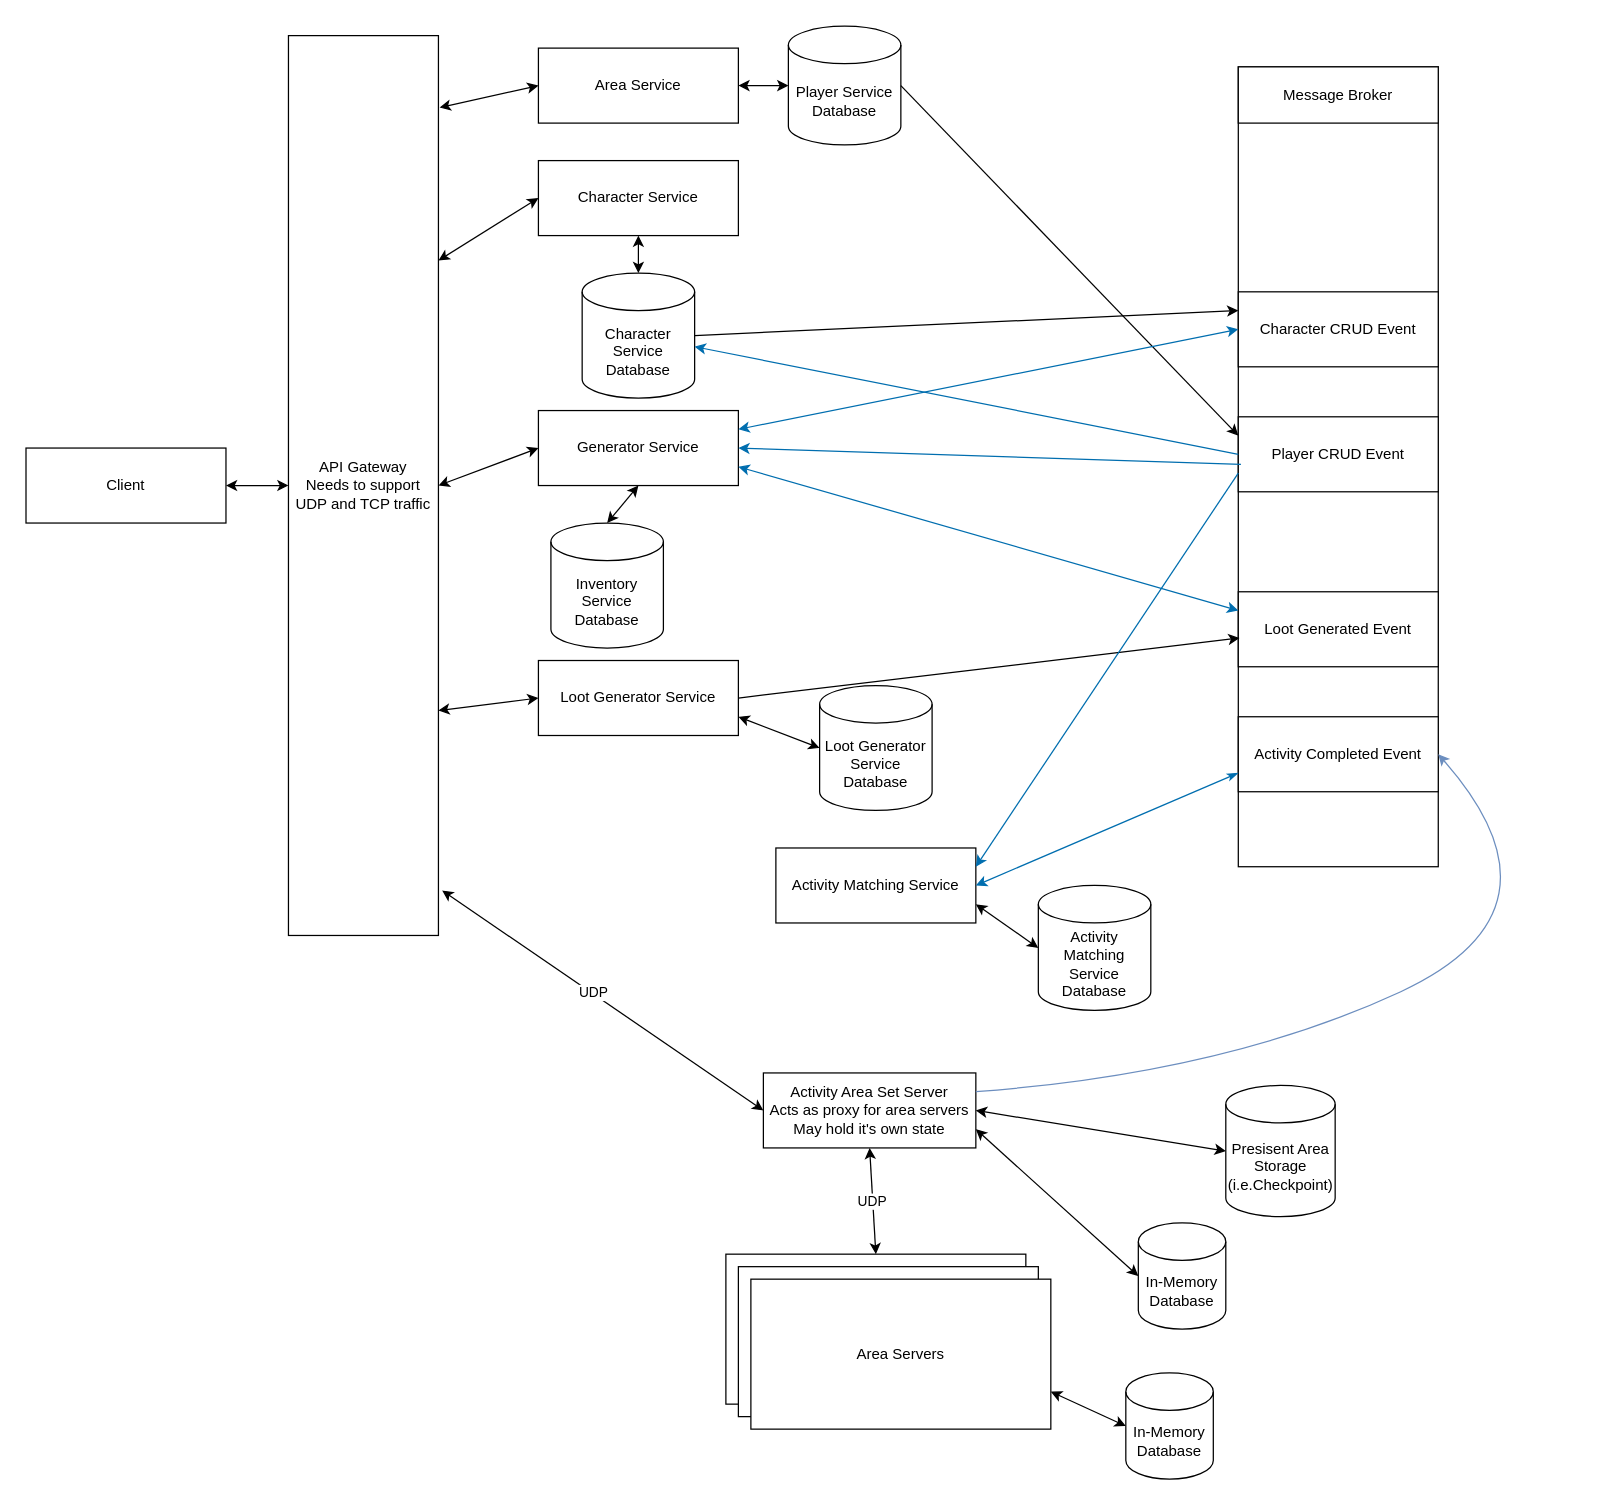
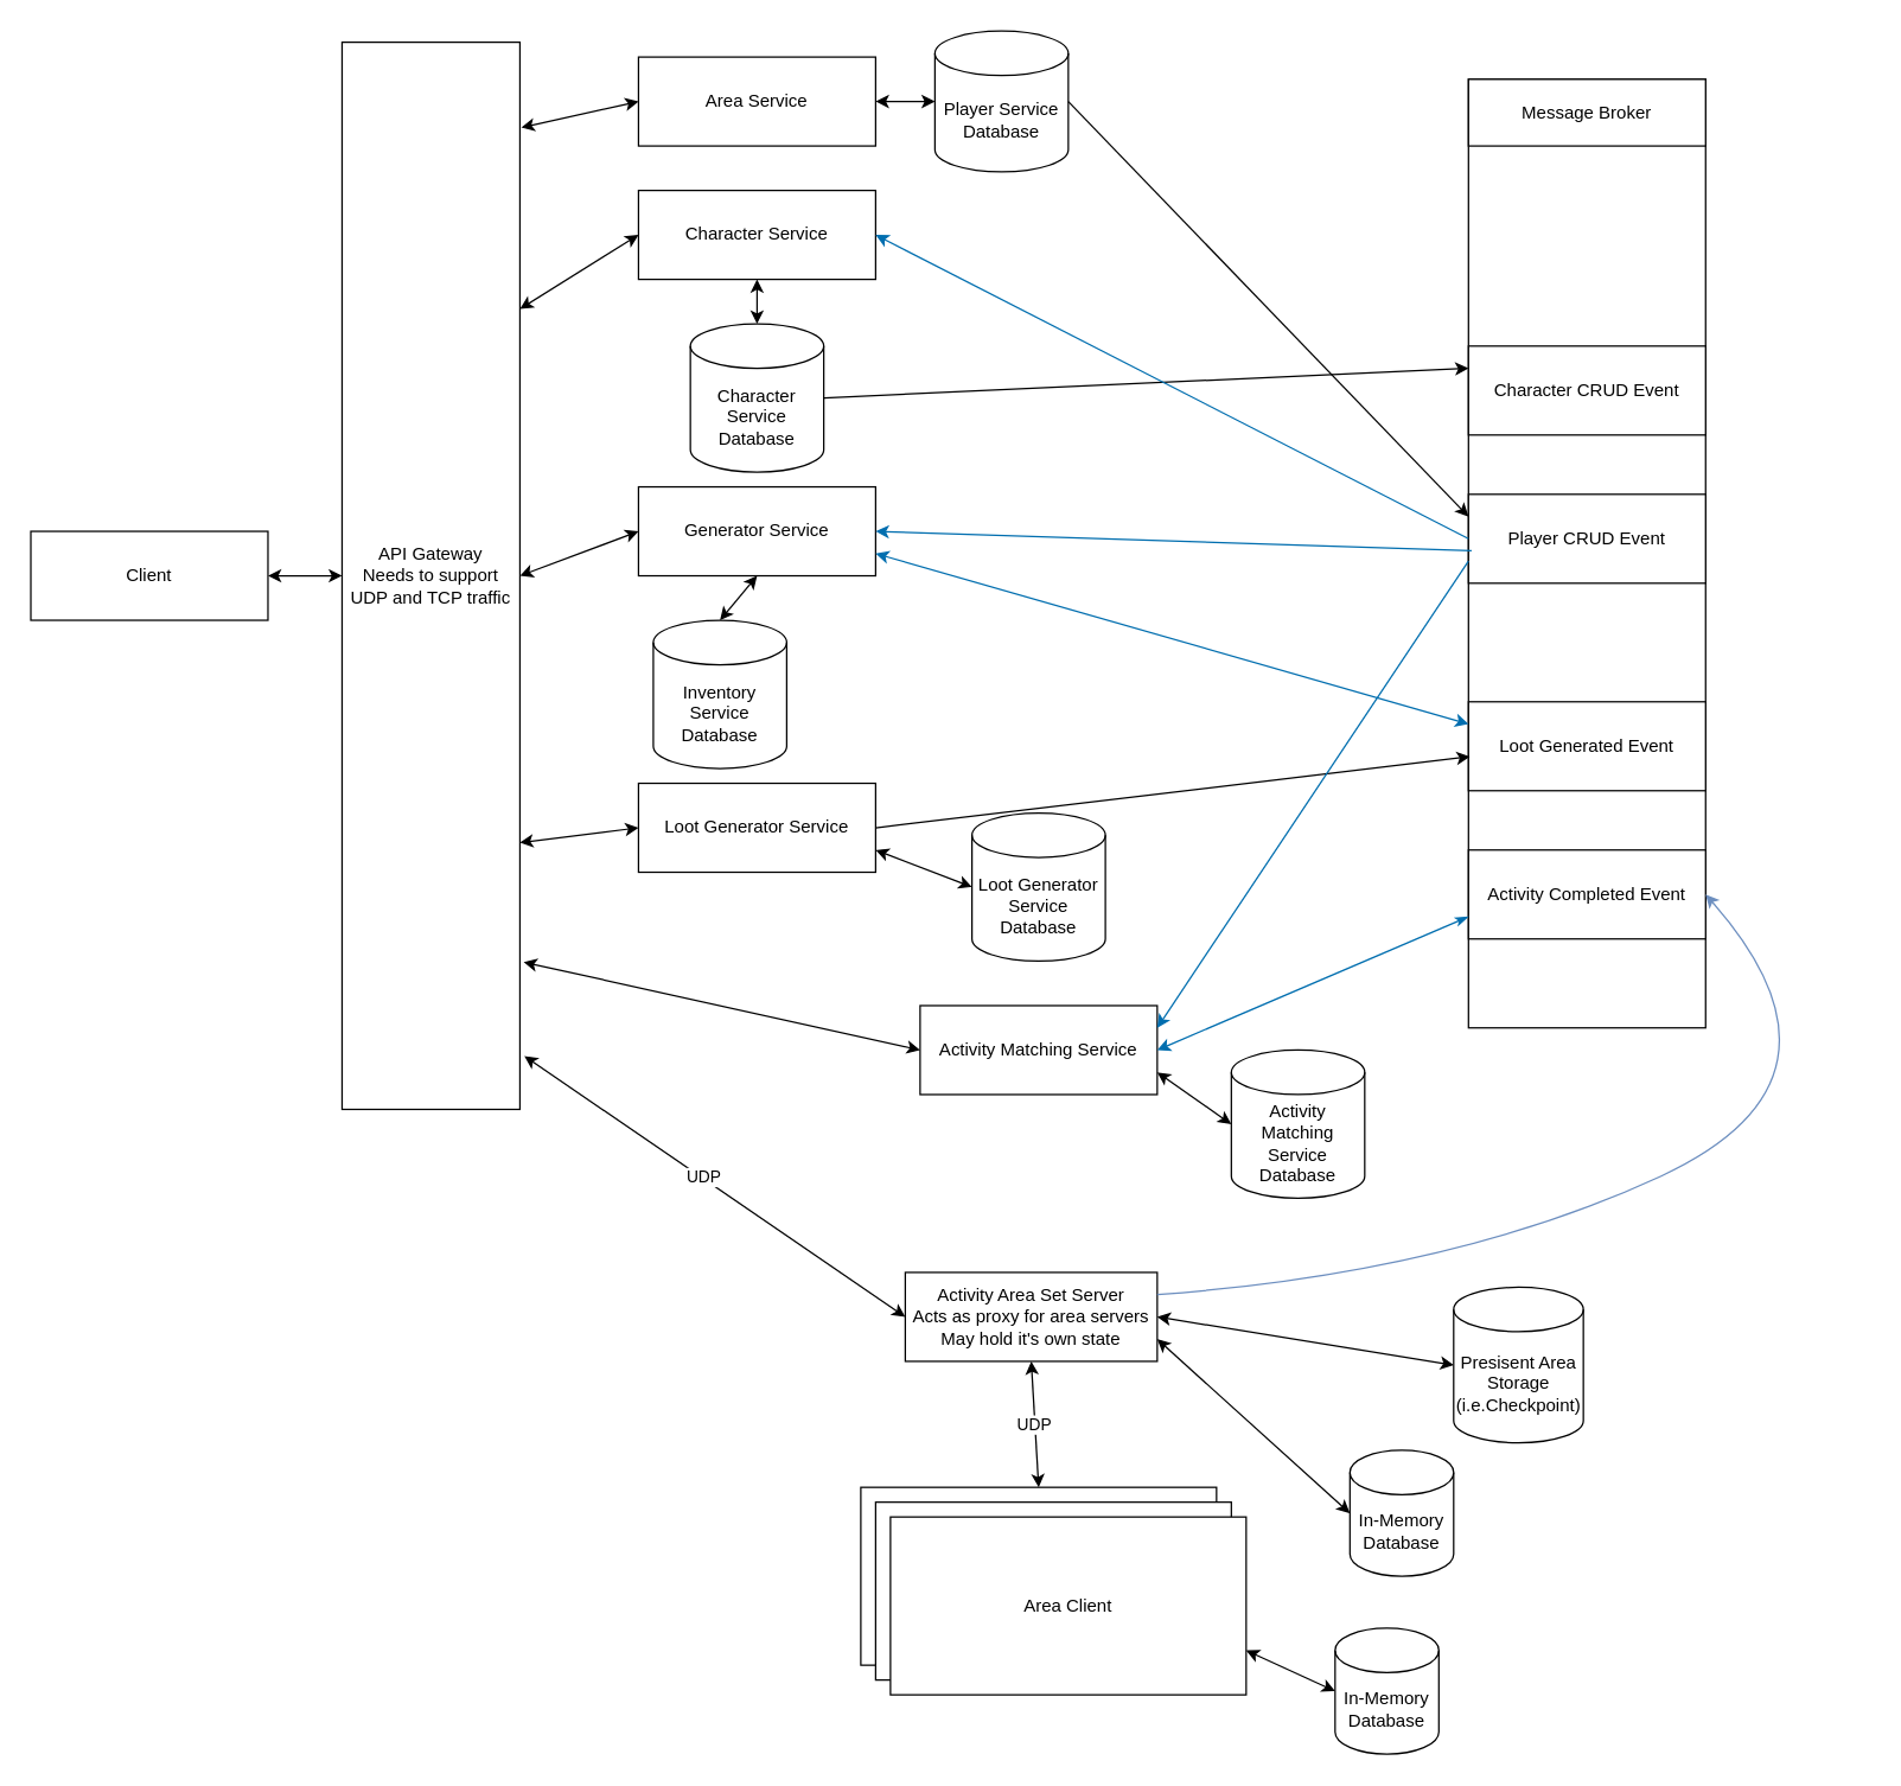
- <mxCell id="38" value="" style="endArrow=classic;html=1;rounded=0;fillColor=#1ba1e2;strokeColor=#006EAF;exitX=0;exitY=0.5;exitDx=0;exitDy=0;entryX=1;entryY=0.25;entryDx=0;entryDy=0;startArrow=classic;startFill=1;" edge="1" parent="1" source="7" target="15"><mxGeometry width="50" height="50" relative="1" as="geometry"><mxPoint x="910" y="238" as="sourcePoint" /><mxPoint x="730" y="373" as="targetPoint" /></mxGeometry></mxCell>
- <mxCell id="39" value="" style="endArrow=classic;html=1;rounded=0;exitX=0;exitY=0.5;exitDx=0;exitDy=0;fillColor=#1ba1e2;strokeColor=#006EAF;" edge="1" parent="1" source="8" target="20"><mxGeometry width="50" height="50" relative="1" as="geometry"><mxPoint x="670" y="448" as="sourcePoint" /><mxPoint x="720" y="398" as="targetPoint" /></mxGeometry></mxCell>
+ <mxCell id="39" value="" style="endArrow=classic;html=1;rounded=0;entryX=1;entryY=0.5;entryDx=0;entryDy=0;exitX=0;exitY=0.5;exitDx=0;exitDy=0;fillColor=#1ba1e2;strokeColor=#006EAF;" edge="1" parent="1" source="8" target="13"><mxGeometry width="50" height="50" relative="1" as="geometry"><mxPoint x="670" y="448" as="sourcePoint" /><mxPoint x="720" y="398" as="targetPoint" /></mxGeometry></mxCell>
+ <mxCell id="31" value="" style="endArrow=classic;startArrow=classic;html=1;rounded=0;entryX=0;entryY=0.5;entryDx=0;entryDy=0;exitX=1.021;exitY=0.862;exitDx=0;exitDy=0;exitPerimeter=0;" edge="1" parent="1" source="9" target="14"><mxGeometry width="50" height="50" relative="1" as="geometry"><mxPoint x="360" y="688" as="sourcePoint" /><mxPoint x="410" y="638" as="targetPoint" /></mxGeometry></mxCell>
- <mxCell id="46" value="Area Servers" style="rounded=0;whiteSpace=wrap;html=1;align=center;" vertex="1" parent="1"><mxGeometry x="600" y="1023" width="240" height="120" as="geometry" /></mxCell>
+ <mxCell id="46" value="Area Client" style="rounded=0;whiteSpace=wrap;html=1;align=center;" vertex="1" parent="1"><mxGeometry x="600" y="1023" width="240" height="120" as="geometry" /></mxCell>
